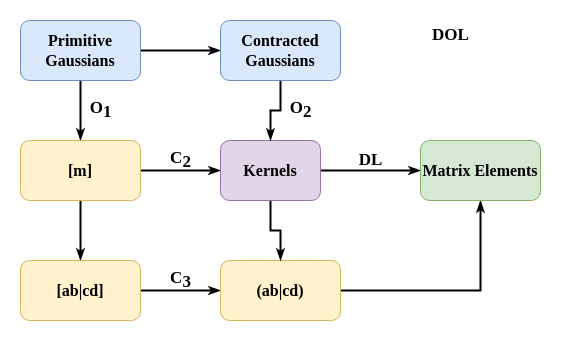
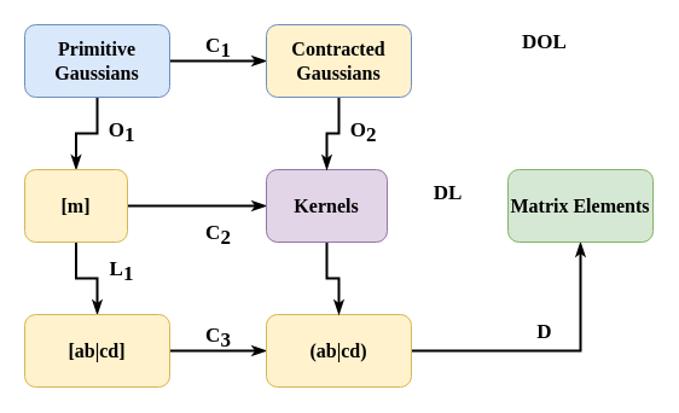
+ <mxCell id="18" value="C&lt;sub style=&quot;font-size: 17px;&quot;&gt;1&lt;/sub&gt;" style="text;html=1;align=center;verticalAlign=middle;resizable=0;points=[];autosize=1;strokeColor=none;fillColor=none;fontSize=17;fontStyle=1;fontFamily=comfortaa;fontSource=https%3A%2F%2Ffonts.googleapis.com%2Fcss%3Ffamily%3Dcomfortaa;" vertex="1" parent="1"><mxGeometry x="160" y="25" width="40" height="30" as="geometry" /></mxCell>
- <mxCell id="16" value="&lt;b&gt;&lt;font face=&quot;comfortaa&quot; data-font-src=&quot;https://fonts.googleapis.com/css?family=comfortaa&quot; style=&quot;font-size: 16px&quot;&gt;Contracted Gaussians&lt;/font&gt;&lt;/b&gt;" style="rounded=1;whiteSpace=wrap;html=1;fillColor=#dae8fc;strokeColor=#6c8ebf;" vertex="1" parent="1"><mxGeometry x="220" y="20" width="120" height="60" as="geometry" /></mxCell>
+ <mxCell id="16" value="&lt;b&gt;&lt;font face=&quot;comfortaa&quot; data-font-src=&quot;https://fonts.googleapis.com/css?family=comfortaa&quot; style=&quot;font-size: 16px&quot;&gt;Contracted Gaussians&lt;/font&gt;&lt;/b&gt;" style="rounded=1;whiteSpace=wrap;html=1;fillColor=#fff2cc;strokeColor=#6c8ebf;" vertex="1" parent="1"><mxGeometry x="220" y="20" width="120" height="60" as="geometry" /></mxCell>
- <mxCell id="19" value="C&lt;sub style=&quot;font-size: 17px;&quot;&gt;2&lt;/sub&gt;" style="text;html=1;align=center;verticalAlign=middle;resizable=0;points=[];autosize=1;strokeColor=none;fillColor=none;fontSize=17;fontStyle=1;fontFamily=comfortaa;fontSource=https%3A%2F%2Ffonts.googleapis.com%2Fcss%3Ffamily%3Dcomfortaa;" vertex="1" parent="1"><mxGeometry x="160" y="145" width="40" height="30" as="geometry" /></mxCell>
+ <mxCell id="19" value="C&lt;sub style=&quot;font-size: 17px;&quot;&gt;2&lt;/sub&gt;" style="text;html=1;align=center;verticalAlign=middle;resizable=0;points=[];autosize=1;strokeColor=none;fillColor=none;fontSize=17;fontStyle=1;fontFamily=comfortaa;fontSource=https%3A%2F%2Ffonts.googleapis.com%2Fcss%3Ffamily%3Dcomfortaa;" vertex="1" parent="1"><mxGeometry x="160" y="180" width="40" height="30" as="geometry" /></mxCell>
- <mxCell id="7" value="&lt;b&gt;&lt;font face=&quot;comfortaa&quot; data-font-src=&quot;https://fonts.googleapis.com/css?family=comfortaa&quot; style=&quot;font-size: 16px&quot;&gt;[m]&lt;/font&gt;&lt;/b&gt;" style="rounded=1;whiteSpace=wrap;html=1;fillColor=#fff2cc;strokeColor=#d6b656;" vertex="1" parent="1"><mxGeometry x="20" y="140" width="120" height="60" as="geometry" /></mxCell>
+ <mxCell id="7" value="&lt;b&gt;&lt;font face=&quot;comfortaa&quot; data-font-src=&quot;https://fonts.googleapis.com/css?family=comfortaa&quot; style=&quot;font-size: 16px&quot;&gt;[m]&lt;/font&gt;&lt;/b&gt;" style="rounded=1;whiteSpace=wrap;html=1;fillColor=#fff2cc;strokeColor=#d6b656;" vertex="1" parent="1"><mxGeometry x="20" y="140" width="85" height="60" as="geometry" /></mxCell>
- <mxCell id="13" value="" style="edgeStyle=orthogonalEdgeStyle;rounded=0;orthogonalLoop=1;jettySize=auto;html=1;fontSize=16;strokeWidth=2;endArrow=classicThin;endFill=1;" edge="1" parent="1" source="14" target="17"><mxGeometry relative="1" as="geometry" /></mxCell>
+ <mxCell id="22" value="L&lt;sub style=&quot;font-size: 17px;&quot;&gt;1&lt;/sub&gt;" style="text;html=1;align=center;verticalAlign=middle;resizable=0;points=[];autosize=1;strokeColor=none;fillColor=none;fontSize=17;fontStyle=1;fontFamily=comfortaa;fontSource=https%3A%2F%2Ffonts.googleapis.com%2Fcss%3Ffamily%3Dcomfortaa;" vertex="1" parent="1"><mxGeometry x="85" y="210" width="30" height="30" as="geometry" /></mxCell>
+ <mxCell id="26" value="&lt;b&gt;D&lt;/b&gt;" style="text;html=1;align=center;verticalAlign=middle;resizable=0;points=[];autosize=1;strokeColor=none;fillColor=none;fontSize=17;fontFamily=comfortaa;" vertex="1" parent="1"><mxGeometry x="435" y="260" width="30" height="30" as="geometry" /></mxCell>
